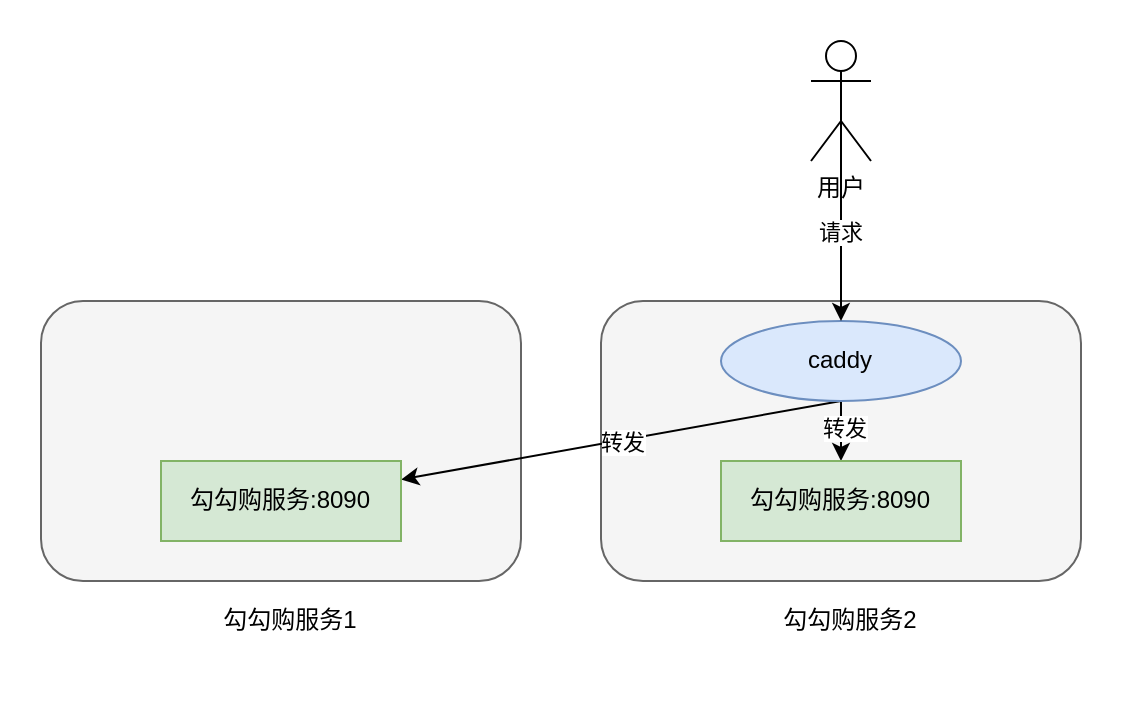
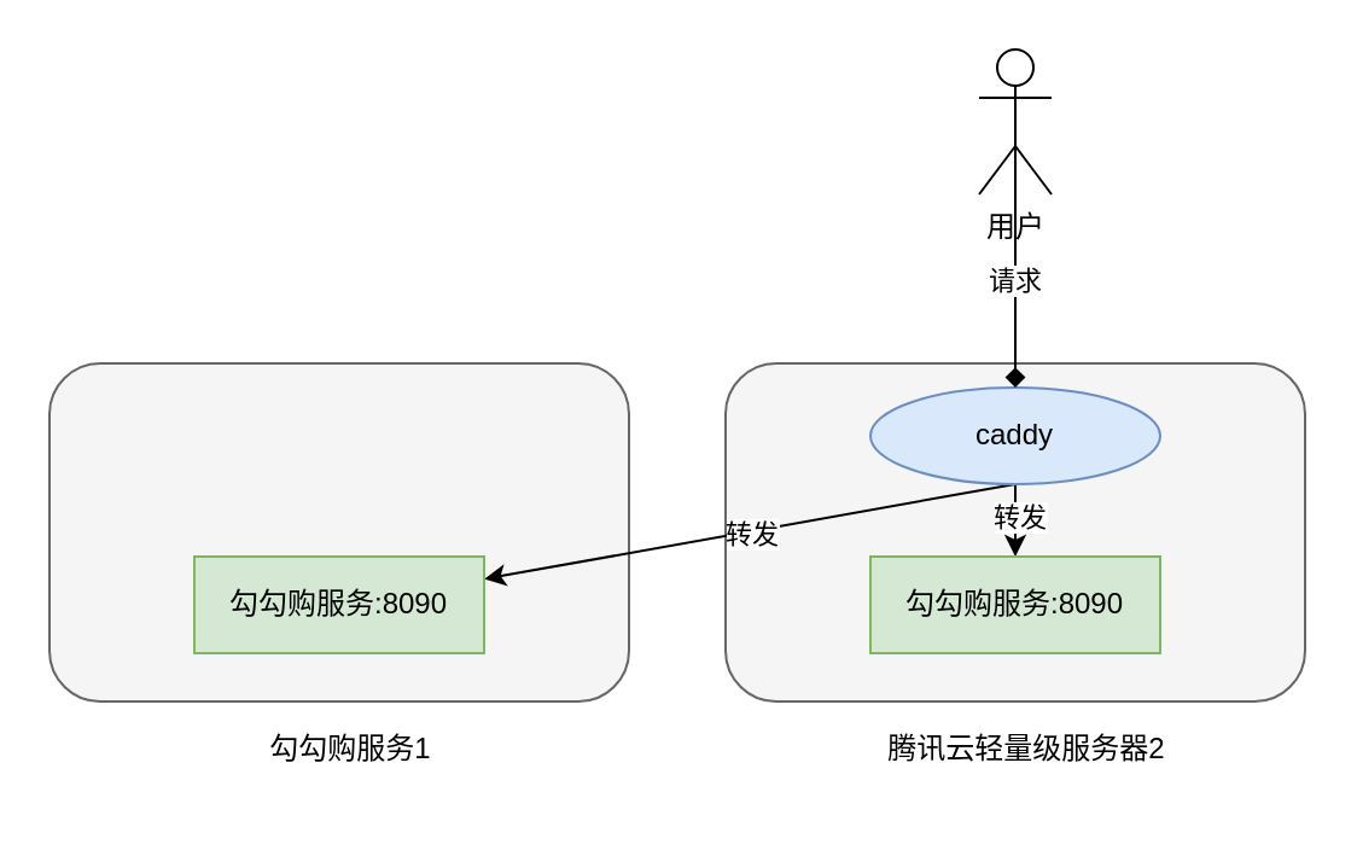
- <mxCell id="13" style="edgeStyle=orthogonalEdgeStyle;rounded=0;orthogonalLoop=1;jettySize=auto;html=1;exitX=0.5;exitY=0.5;exitDx=0;exitDy=0;exitPerimeter=0;entryX=0.5;entryY=0;entryDx=0;entryDy=0;" edge="1" parent="1" source="15" target="8"><mxGeometry relative="1" as="geometry" /></mxCell>
+ <mxCell id="13" style="edgeStyle=orthogonalEdgeStyle;rounded=0;orthogonalLoop=1;jettySize=auto;html=1;exitX=0.5;exitY=0.5;exitDx=0;exitDy=0;exitPerimeter=0;entryX=0.5;entryY=0;entryDx=0;entryDy=0;endArrow=diamond;" edge="1" parent="1" source="15" target="8"><mxGeometry relative="1" as="geometry" /></mxCell>
- <mxCell id="10" value="勾勾购服务2" style="text;html=1;align=center;verticalAlign=middle;whiteSpace=wrap;rounded=0;" vertex="1" parent="1"><mxGeometry x="320" y="290" width="210" height="40" as="geometry" /></mxCell>
+ <mxCell id="10" value="腾讯云轻量级服务器2" style="text;html=1;align=center;verticalAlign=middle;whiteSpace=wrap;rounded=0;" vertex="1" parent="1"><mxGeometry x="320" y="290" width="210" height="40" as="geometry" /></mxCell>
